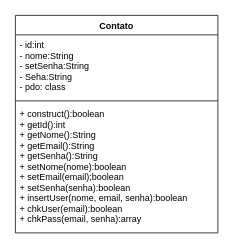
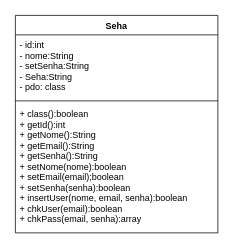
- <mxCell id="2" value="Contato" style="swimlane;fontStyle=1;align=center;verticalAlign=top;childLayout=stackLayout;horizontal=1;startSize=26;horizontalStack=0;resizeParent=1;resizeParentMax=0;resizeLast=0;collapsible=1;marginBottom=0;" vertex="1" parent="1"><mxGeometry x="20" y="20" width="270" height="290" as="geometry" /></mxCell>
+ <mxCell id="2" value="Seha" style="swimlane;fontStyle=1;align=center;verticalAlign=top;childLayout=stackLayout;horizontal=1;startSize=26;horizontalStack=0;resizeParent=1;resizeParentMax=0;resizeLast=0;collapsible=1;marginBottom=0;" vertex="1" parent="1"><mxGeometry x="20" y="20" width="270" height="290" as="geometry" /></mxCell>
- <mxCell id="5" value="+ construct():boolean&#10;+ getId():int&#10;+ getNome():String&#10;+ getEmail():String&#10;+ getSenha():String&#10;+ setNome(nome):boolean&#10;+ setEmail(email);boolean&#10;+ setSenha(senha):boolean&#10;+ insertUser(nome, email, senha):boolean&#10;+ chkUser(email):boolean&#10;+ chkPass(email, senha):array" style="text;strokeColor=none;fillColor=none;align=left;verticalAlign=top;spacingLeft=4;spacingRight=4;overflow=hidden;rotatable=0;points=[[0,0.5],[1,0.5]];portConstraint=eastwest;" vertex="1" parent="2"><mxGeometry y="118" width="270" height="172" as="geometry" /></mxCell>
+ <mxCell id="5" value="+ class():boolean&#10;+ getId():int&#10;+ getNome():String&#10;+ getEmail():String&#10;+ getSenha():String&#10;+ setNome(nome):boolean&#10;+ setEmail(email);boolean&#10;+ setSenha(senha):boolean&#10;+ insertUser(nome, email, senha):boolean&#10;+ chkUser(email):boolean&#10;+ chkPass(email, senha):array" style="text;strokeColor=none;fillColor=none;align=left;verticalAlign=top;spacingLeft=4;spacingRight=4;overflow=hidden;rotatable=0;points=[[0,0.5],[1,0.5]];portConstraint=eastwest;" vertex="1" parent="2"><mxGeometry y="118" width="270" height="172" as="geometry" /></mxCell>
